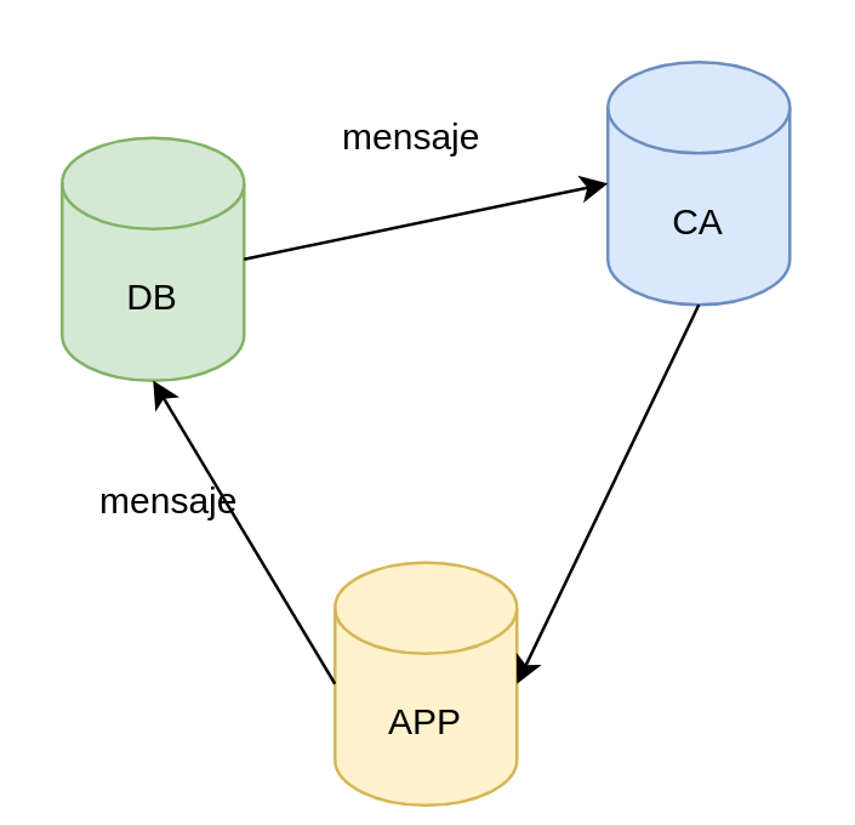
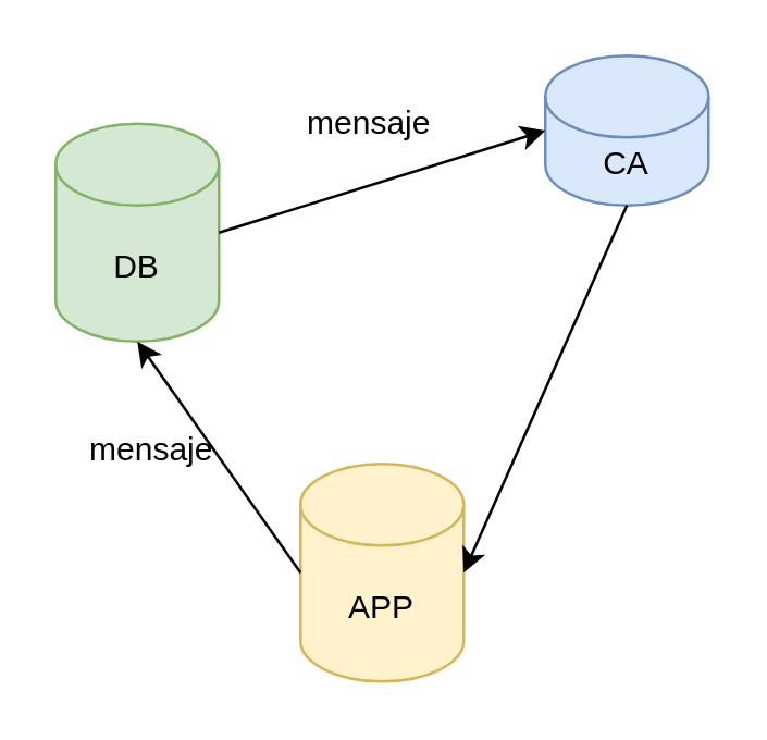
- <mxCell id="3" value="CA" style="shape=cylinder3;whiteSpace=wrap;html=1;boundedLbl=1;backgroundOutline=1;size=15;fillColor=#dae8fc;strokeColor=#6c8ebf;" vertex="1" parent="1"><mxGeometry x="200" y="20" width="60" height="80" as="geometry" /></mxCell>
+ <mxCell id="3" value="CA" style="shape=cylinder3;whiteSpace=wrap;html=1;boundedLbl=1;backgroundOutline=1;size=15;fillColor=#dae8fc;strokeColor=#6c8ebf;" vertex="1" parent="1"><mxGeometry x="200" y="20" width="60" height="55" as="geometry" /></mxCell>
- <mxCell id="4" value="APP" style="shape=cylinder3;whiteSpace=wrap;html=1;boundedLbl=1;backgroundOutline=1;size=15;fillColor=#fff2cc;strokeColor=#d6b656;" vertex="1" parent="1"><mxGeometry x="110" y="185" width="60" height="80" as="geometry" /></mxCell>
+ <mxCell id="4" value="APP" style="shape=cylinder3;whiteSpace=wrap;html=1;boundedLbl=1;backgroundOutline=1;size=15;fillColor=#fff2cc;strokeColor=#d6b656;" vertex="1" parent="1"><mxGeometry x="110" y="170" width="60" height="80" as="geometry" /></mxCell>
